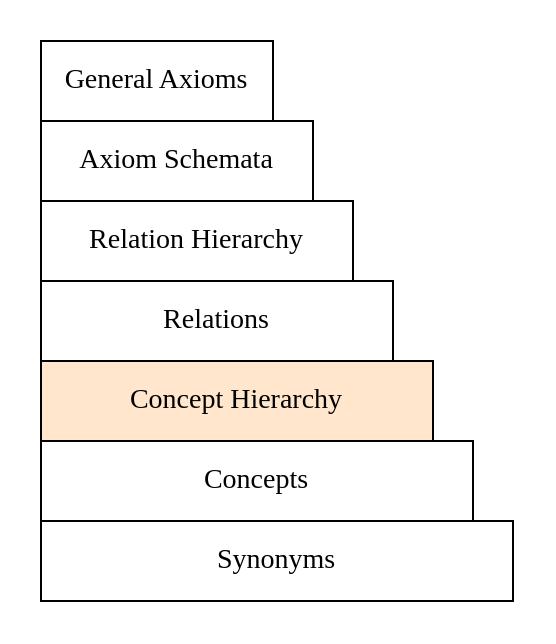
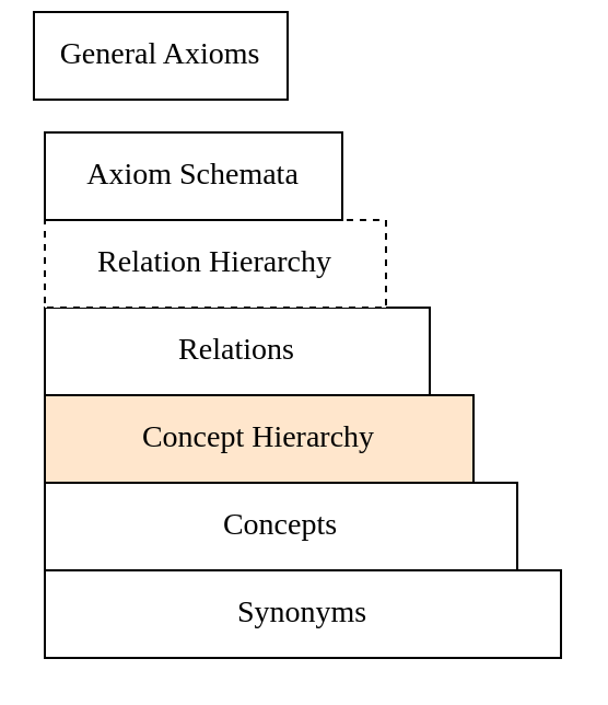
- <mxCell id="8" value="General Axioms" style="rounded=0;whiteSpace=wrap;html=1;fontFamily=Garamond;fontSize=14;" vertex="1" parent="1"><mxGeometry x="20" y="20" width="116" height="40" as="geometry" /></mxCell>
+ <mxCell id="8" value="General Axioms" style="rounded=0;whiteSpace=wrap;html=1;fontFamily=Garamond;fontSize=14;" vertex="1" parent="1"><mxGeometry x="15" y="5" width="116" height="40" as="geometry" /></mxCell>
- <mxCell id="6" value="Relation Hierarchy" style="rounded=0;whiteSpace=wrap;html=1;fontFamily=Garamond;fontSize=14;" vertex="1" parent="1"><mxGeometry x="20" y="100" width="156" height="40" as="geometry" /></mxCell>
+ <mxCell id="6" value="Relation Hierarchy" style="rounded=0;whiteSpace=wrap;html=1;fontFamily=Garamond;fontSize=14;dashed=1;" vertex="1" parent="1"><mxGeometry x="20" y="100" width="156" height="40" as="geometry" /></mxCell>
